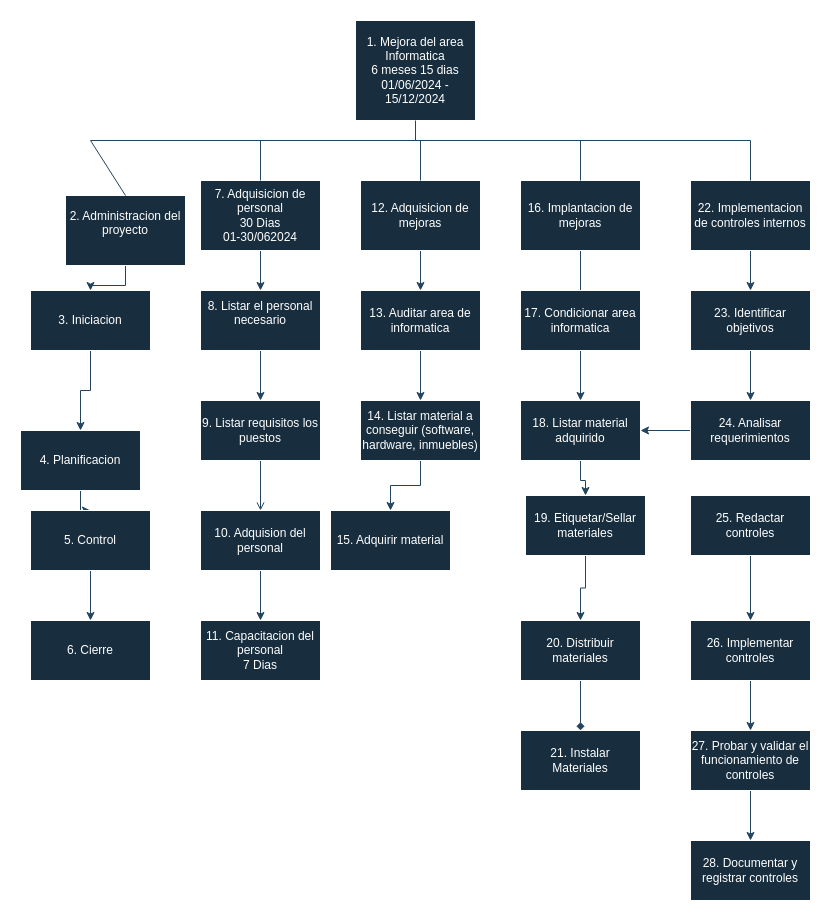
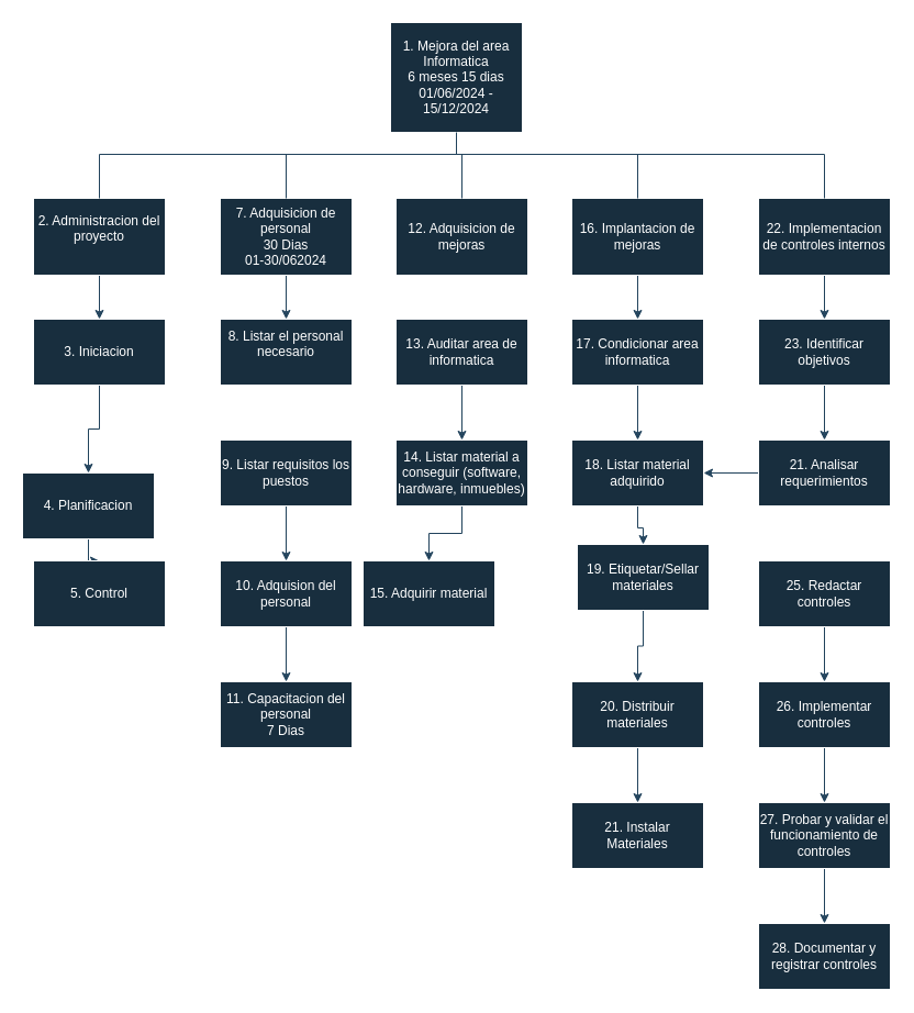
- <mxCell id="10" value="&lt;div&gt;&lt;span style=&quot;background-color: initial;&quot;&gt;2. Administracion del proyecto&lt;/span&gt;&lt;br&gt;&lt;/div&gt;&lt;div&gt;&lt;br&gt;&lt;/div&gt;" style="rounded=0;whiteSpace=wrap;html=1;fillColor=#182E3E;strokeColor=#FFFFFF;fontColor=#FFFFFF;labelBackgroundColor=none;" parent="1" vertex="1"><mxGeometry x="65" y="195" width="120" height="70" as="geometry" /></mxCell>
+ <mxCell id="10" value="&lt;div&gt;&lt;span style=&quot;background-color: initial;&quot;&gt;2. Administracion del proyecto&lt;/span&gt;&lt;br&gt;&lt;/div&gt;&lt;div&gt;&lt;br&gt;&lt;/div&gt;" style="rounded=0;whiteSpace=wrap;html=1;fillColor=#182E3E;strokeColor=#FFFFFF;fontColor=#FFFFFF;labelBackgroundColor=none;" parent="1" vertex="1"><mxGeometry x="30" y="180" width="120" height="70" as="geometry" /></mxCell>
- <mxCell id="48" value="" style="edgeStyle=orthogonalEdgeStyle;rounded=0;orthogonalLoop=1;jettySize=auto;html=1;labelBackgroundColor=none;strokeColor=#23445D;fontColor=default;" parent="1" source="49" target="51" edge="1"><mxGeometry relative="1" as="geometry" /></mxCell>
- <mxCell id="5" value="" style="edgeStyle=orthogonalEdgeStyle;rounded=0;orthogonalLoop=1;jettySize=auto;html=1;labelBackgroundColor=none;strokeColor=#23445D;fontColor=default;endArrow=none;" parent="1" source="6" target="31" edge="1"><mxGeometry relative="1" as="geometry" /></mxCell>
+ <mxCell id="5" value="" style="edgeStyle=orthogonalEdgeStyle;rounded=0;orthogonalLoop=1;jettySize=auto;html=1;labelBackgroundColor=none;strokeColor=#23445D;fontColor=default;" parent="1" source="6" target="31" edge="1"><mxGeometry relative="1" as="geometry" /></mxCell>
- <mxCell id="24" value="" style="edgeStyle=orthogonalEdgeStyle;rounded=0;orthogonalLoop=1;jettySize=auto;html=1;strokeColor=#23445D;labelBackgroundColor=none;fontColor=default;" parent="1" source="25" target="27" edge="1"><mxGeometry relative="1" as="geometry" /></mxCell>
- <mxCell id="42" value="24. Analisar requerimientos" style="rounded=0;whiteSpace=wrap;html=1;fillColor=#182E3E;fontColor=#FFFFFF;strokeColor=#FFFFFF;labelBackgroundColor=none;" parent="1" vertex="1"><mxGeometry x="690" y="400" width="120" height="60" as="geometry" /></mxCell>
+ <mxCell id="42" value="21. Analisar requerimientos" style="rounded=0;whiteSpace=wrap;html=1;fillColor=#182E3E;fontColor=#FFFFFF;strokeColor=#FFFFFF;labelBackgroundColor=none;" parent="1" vertex="1"><mxGeometry x="690" y="400" width="120" height="60" as="geometry" /></mxCell>
- <mxCell id="26" value="" style="edgeStyle=orthogonalEdgeStyle;rounded=0;orthogonalLoop=1;jettySize=auto;html=1;strokeColor=#23445D;labelBackgroundColor=none;fontColor=default;endArrow=open;" parent="1" source="27" target="29" edge="1"><mxGeometry relative="1" as="geometry" /></mxCell>
+ <mxCell id="26" value="" style="edgeStyle=orthogonalEdgeStyle;rounded=0;orthogonalLoop=1;jettySize=auto;html=1;strokeColor=#23445D;labelBackgroundColor=none;fontColor=default;" parent="1" source="27" target="29" edge="1"><mxGeometry relative="1" as="geometry" /></mxCell>
- <mxCell id="44" value="25. Redactar controles" style="rounded=0;whiteSpace=wrap;html=1;fillColor=#182E3E;fontColor=#FFFFFF;strokeColor=#FFFFFF;labelBackgroundColor=none;" parent="1" vertex="1"><mxGeometry x="690" y="495" width="120" height="60" as="geometry" /></mxCell>
+ <mxCell id="44" value="25. Redactar controles" style="rounded=0;whiteSpace=wrap;html=1;fillColor=#182E3E;fontColor=#FFFFFF;strokeColor=#FFFFFF;labelBackgroundColor=none;" parent="1" vertex="1"><mxGeometry x="690" y="510" width="120" height="60" as="geometry" /></mxCell>
- <mxCell id="21" value="" style="edgeStyle=orthogonalEdgeStyle;rounded=0;orthogonalLoop=1;jettySize=auto;html=1;strokeColor=#23445D;labelBackgroundColor=none;fontColor=default;" parent="1" source="22" target="23" edge="1"><mxGeometry relative="1" as="geometry" /></mxCell>
- <mxCell id="23" value="6. Cierre" style="rounded=0;whiteSpace=wrap;html=1;fillColor=#182E3E;fontColor=#FFFFFF;strokeColor=#FFFFFF;labelBackgroundColor=none;" parent="1" vertex="1"><mxGeometry x="30" y="620" width="120" height="60" as="geometry" /></mxCell>
- <mxCell id="36" value="" style="edgeStyle=orthogonalEdgeStyle;rounded=0;orthogonalLoop=1;jettySize=auto;html=1;strokeColor=#23445D;labelBackgroundColor=none;fontColor=default;endArrow=diamond;" parent="1" source="37" target="38" edge="1"><mxGeometry relative="1" as="geometry" /></mxCell>
+ <mxCell id="36" value="" style="edgeStyle=orthogonalEdgeStyle;rounded=0;orthogonalLoop=1;jettySize=auto;html=1;strokeColor=#23445D;labelBackgroundColor=none;fontColor=default;" parent="1" source="37" target="38" edge="1"><mxGeometry relative="1" as="geometry" /></mxCell>
